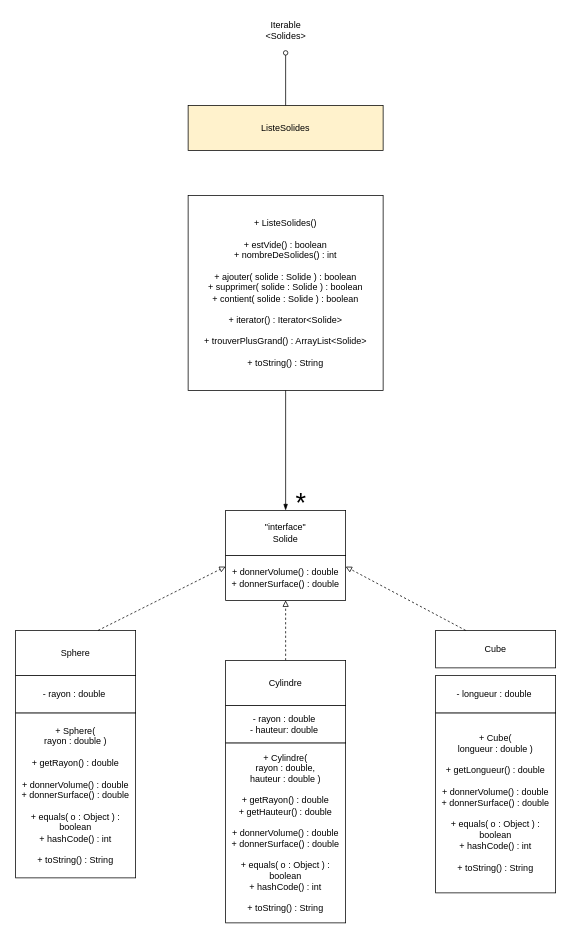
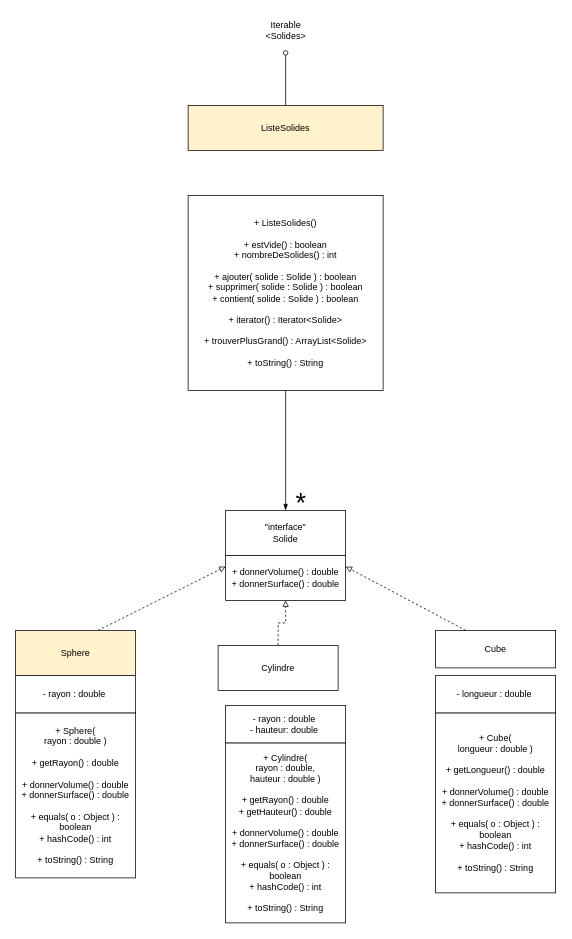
- <mxCell id="4" value="Sphere" style="whiteSpace=wrap;html=1;" parent="1" vertex="1"><mxGeometry x="20" y="840" width="160" height="60" as="geometry" /></mxCell>
+ <mxCell id="4" value="Sphere" style="whiteSpace=wrap;html=1;fillColor=#fff2cc;" parent="1" vertex="1"><mxGeometry x="20" y="840" width="160" height="60" as="geometry" /></mxCell>
- <mxCell id="6" value="Cylindre" style="whiteSpace=wrap;html=1;" parent="1" vertex="1"><mxGeometry x="300" y="880" width="160" height="60" as="geometry" /></mxCell>
+ <mxCell id="6" value="Cylindre" style="whiteSpace=wrap;html=1;" parent="1" vertex="1"><mxGeometry x="290" y="860" width="160" height="60" as="geometry" /></mxCell>
